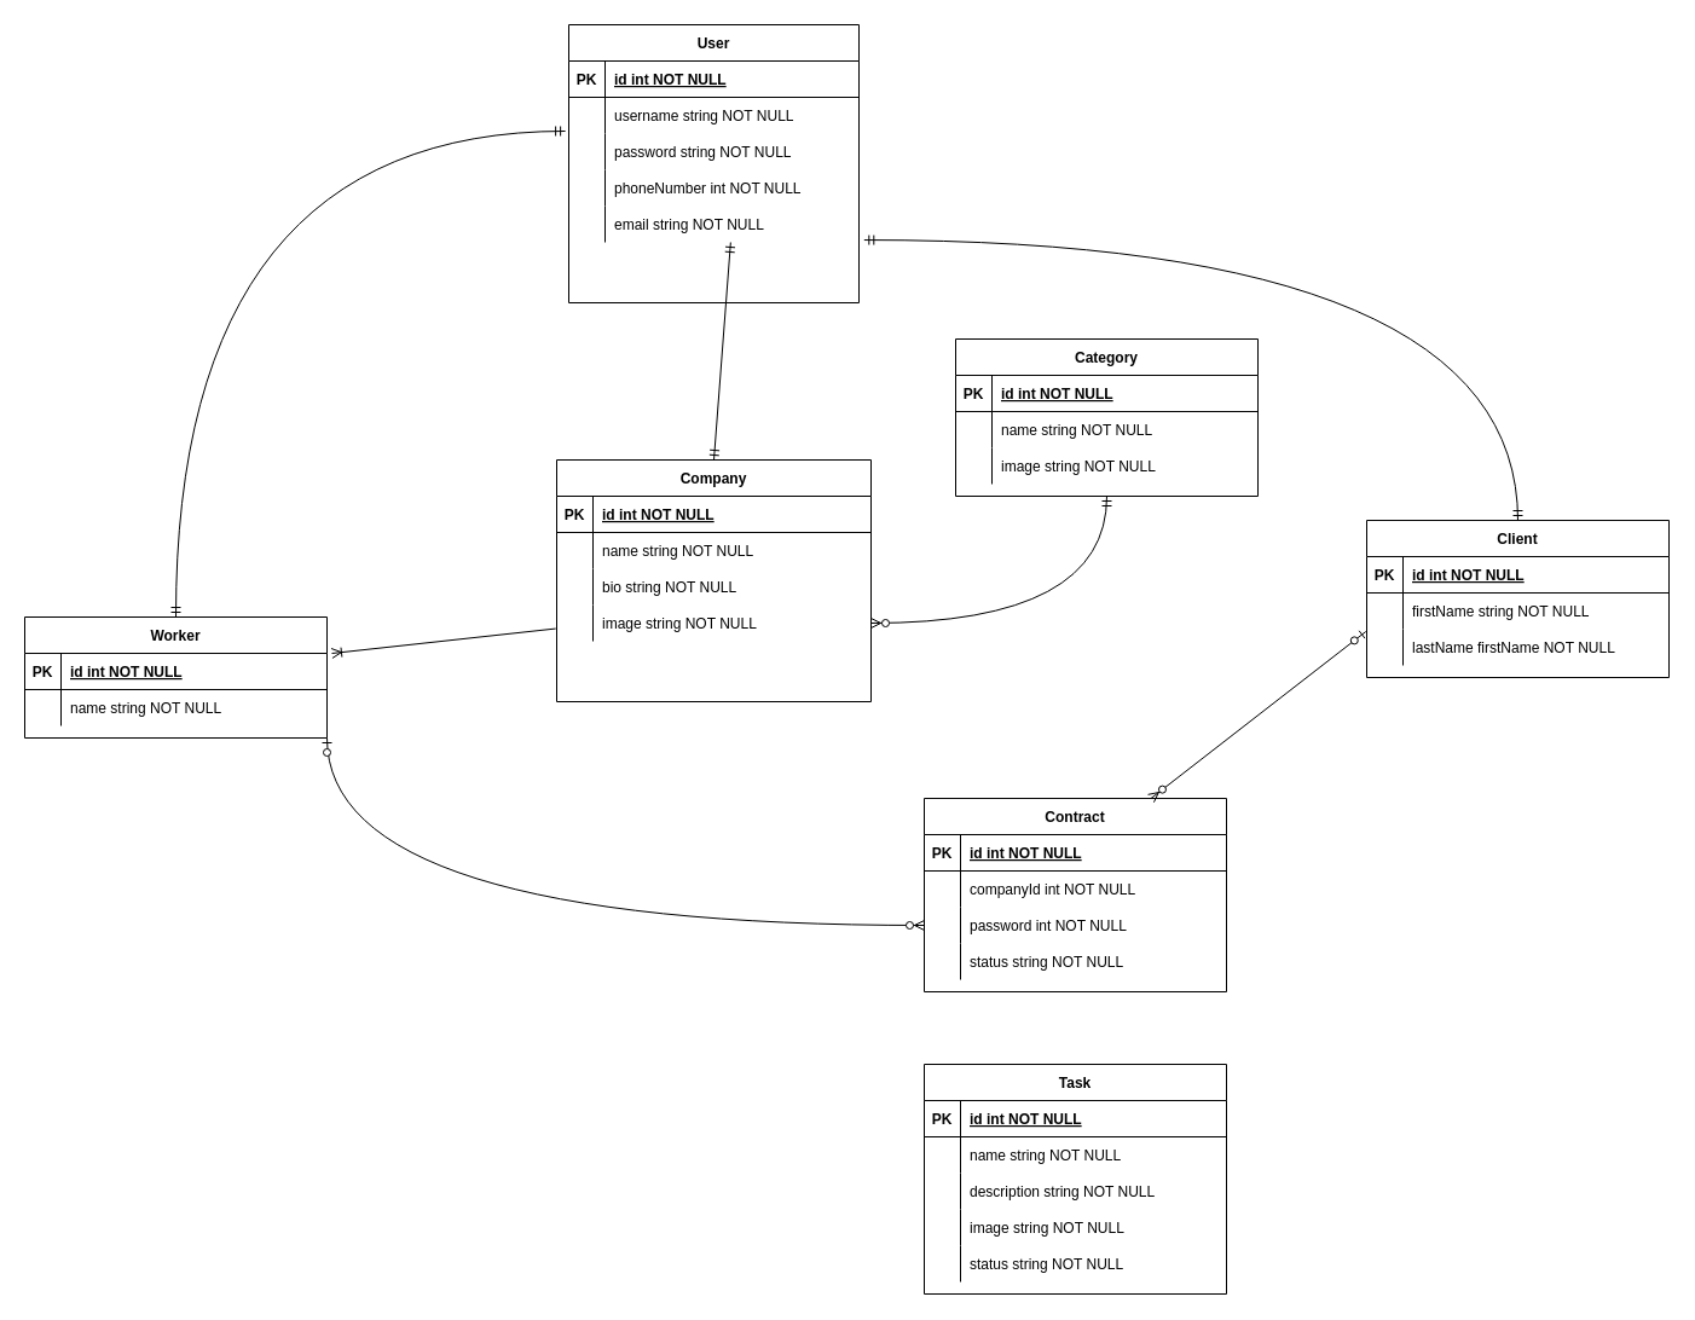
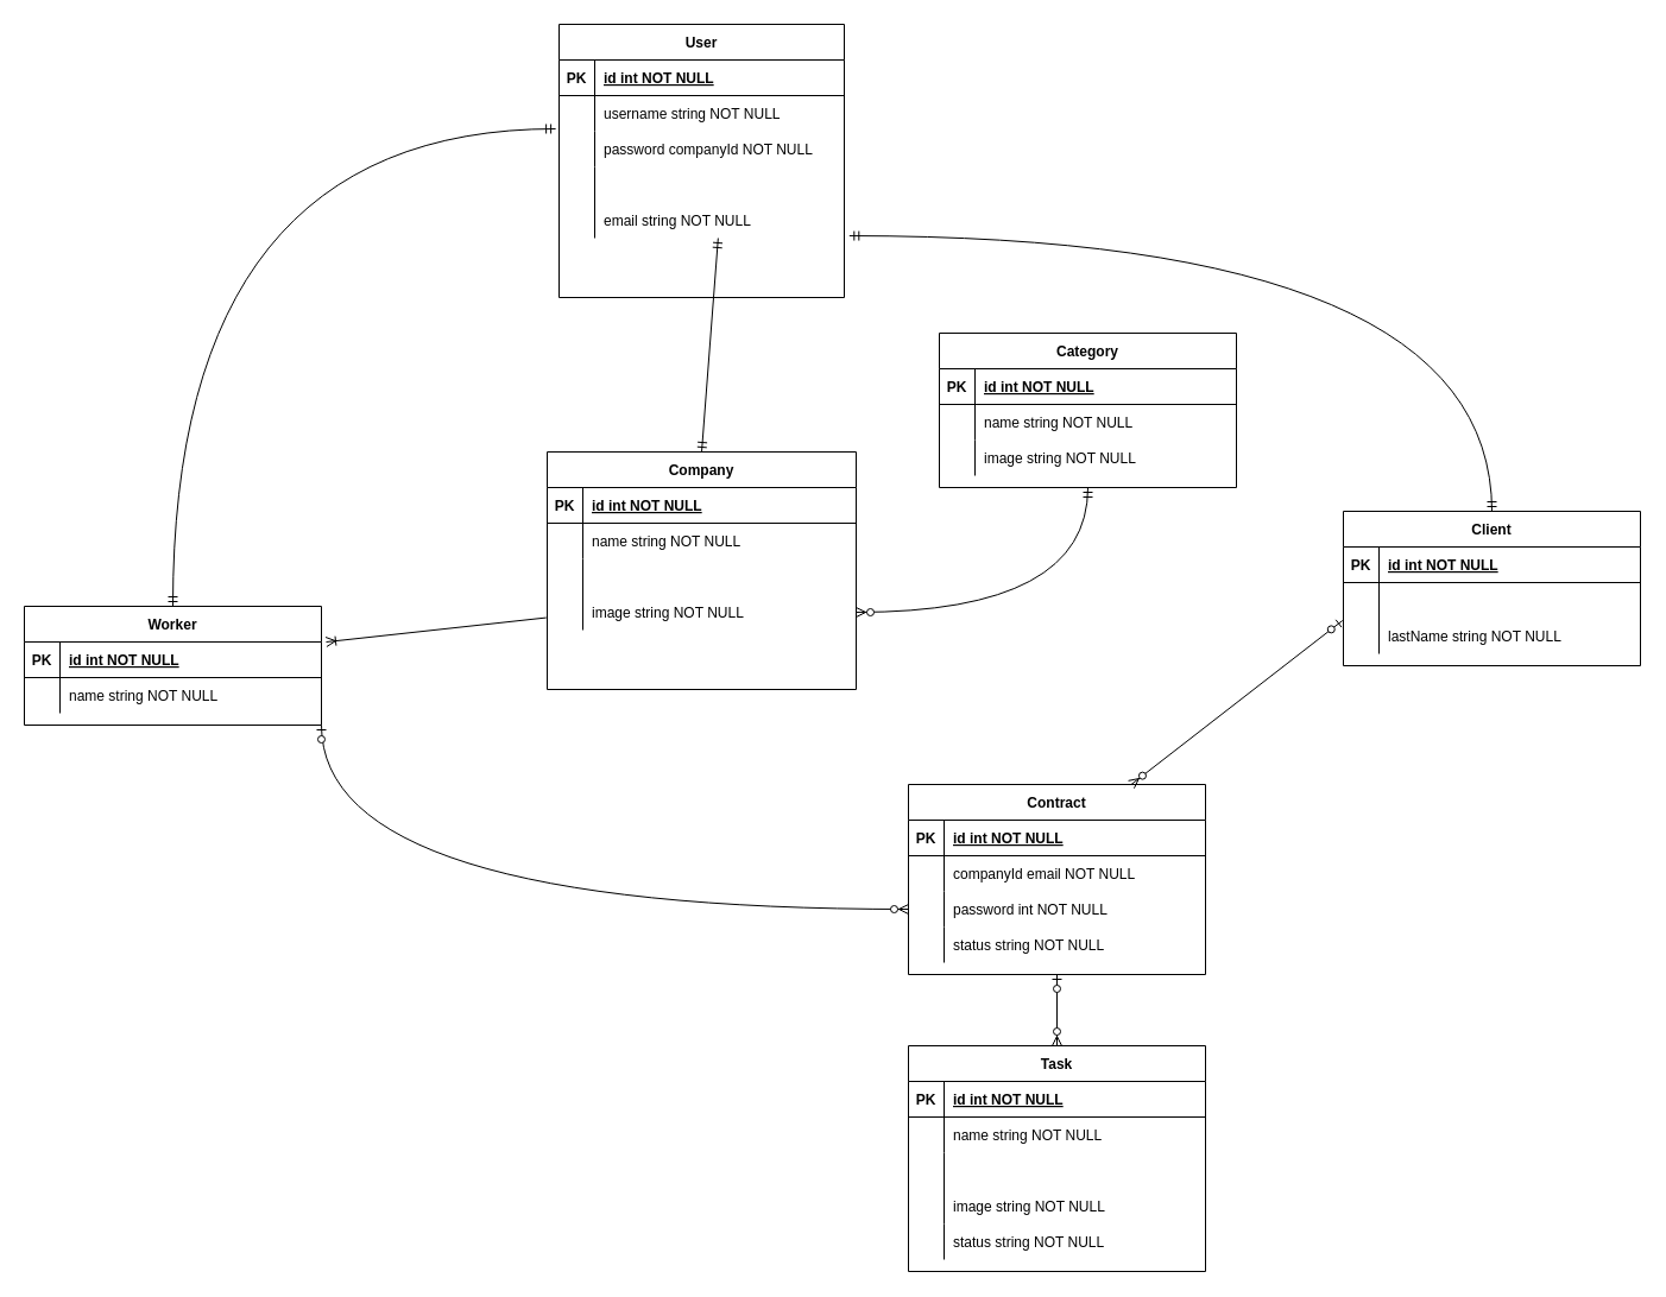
- <mxCell id="41" value="password string NOT NULL" style="shape=partialRectangle;overflow=hidden;connectable=0;fillColor=none;top=0;left=0;bottom=0;right=0;align=left;spacingLeft=6;" parent="39" vertex="1"><mxGeometry x="30" width="210" height="30" as="geometry" /></mxCell>
+ <mxCell id="41" value="password companyId NOT NULL" style="shape=partialRectangle;overflow=hidden;connectable=0;fillColor=none;top=0;left=0;bottom=0;right=0;align=left;spacingLeft=6;" parent="39" vertex="1"><mxGeometry x="30" width="210" height="30" as="geometry" /></mxCell>
- <mxCell id="44" value="phoneNumber int NOT NULL" style="shape=partialRectangle;overflow=hidden;connectable=0;fillColor=none;top=0;left=0;bottom=0;right=0;align=left;spacingLeft=6;" parent="42" vertex="1"><mxGeometry x="30" width="210" height="30" as="geometry" /></mxCell>
- <mxCell id="11" value="bio string NOT NULL" style="shape=partialRectangle;overflow=hidden;connectable=0;fillColor=none;top=0;left=0;bottom=0;right=0;align=left;spacingLeft=6;" parent="9" vertex="1"><mxGeometry x="30" width="230" height="30" as="geometry" /></mxCell>
- <mxCell id="78" value="firstName string NOT NULL" style="shape=partialRectangle;overflow=hidden;connectable=0;fillColor=none;top=0;left=0;bottom=0;right=0;align=left;spacingLeft=6;" parent="76" vertex="1"><mxGeometry x="30" width="220" height="30" as="geometry" /></mxCell>
- <mxCell id="81" value="lastName firstName NOT NULL" style="shape=partialRectangle;overflow=hidden;connectable=0;fillColor=none;top=0;left=0;bottom=0;right=0;align=left;spacingLeft=6;" parent="79" vertex="1"><mxGeometry x="30" width="220" height="30" as="geometry" /></mxCell>
+ <mxCell id="81" value="lastName string NOT NULL" style="shape=partialRectangle;overflow=hidden;connectable=0;fillColor=none;top=0;left=0;bottom=0;right=0;align=left;spacingLeft=6;" parent="79" vertex="1"><mxGeometry x="30" width="220" height="30" as="geometry" /></mxCell>
- <mxCell id="61" value="companyId int NOT NULL" style="shape=partialRectangle;overflow=hidden;connectable=0;fillColor=none;top=0;left=0;bottom=0;right=0;align=left;spacingLeft=6;" parent="59" vertex="1"><mxGeometry x="30" width="220" height="30" as="geometry" /></mxCell>
+ <mxCell id="61" value="companyId email NOT NULL" style="shape=partialRectangle;overflow=hidden;connectable=0;fillColor=none;top=0;left=0;bottom=0;right=0;align=left;spacingLeft=6;" parent="59" vertex="1"><mxGeometry x="30" width="220" height="30" as="geometry" /></mxCell>
+ <mxCell id="68" value="" style="fontSize=12;html=1;endArrow=ERzeroToMany;startArrow=ERzeroToOne;entryX=0.5;entryY=0;entryDx=0;entryDy=0;exitX=0.5;exitY=1;exitDx=0;exitDy=0;" parent="1" source="55" target="16" edge="1"><mxGeometry width="100" height="100" relative="1" as="geometry"><mxPoint x="950" y="810" as="sourcePoint" /><mxPoint x="1109.25" y="893.36" as="targetPoint" /></mxGeometry></mxCell>
- <mxCell id="25" value="description string NOT NULL" style="shape=partialRectangle;overflow=hidden;connectable=0;fillColor=none;top=0;left=0;bottom=0;right=0;align=left;spacingLeft=6;" parent="23" vertex="1"><mxGeometry x="30" width="220" height="30" as="geometry" /></mxCell>
